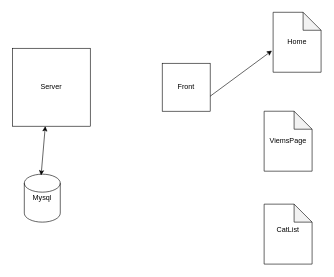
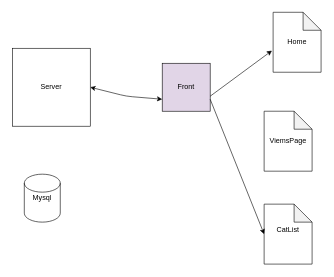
- <mxCell id="3" value="Front" style="whiteSpace=wrap;html=1;aspect=fixed;" vertex="1" parent="1"><mxGeometry x="270" y="105" width="80" height="80" as="geometry" /></mxCell>
+ <mxCell id="3" value="Front" style="whiteSpace=wrap;html=1;aspect=fixed;fillColor=#e1d5e7;" vertex="1" parent="1"><mxGeometry x="270" y="105" width="80" height="80" as="geometry" /></mxCell>
+ <mxCell id="4" value="" style="endArrow=classic;startArrow=classic;html=1;exitX=1;exitY=0.5;exitDx=0;exitDy=0;entryX=0;entryY=0.75;entryDx=0;entryDy=0;" edge="1" parent="1" source="2" target="3"><mxGeometry width="50" height="50" relative="1" as="geometry"><mxPoint x="280" y="300" as="sourcePoint" /><mxPoint x="160" y="190" as="targetPoint" /><Array as="points"><mxPoint x="210" y="160" /></Array></mxGeometry></mxCell>
- <mxCell id="11" value="" style="endArrow=classic;startArrow=classic;html=1;entryX=0.423;entryY=1;entryDx=0;entryDy=0;entryPerimeter=0;exitX=0.467;exitY=0.025;exitDx=0;exitDy=0;exitPerimeter=0;" edge="1" parent="1" source="10" target="2"><mxGeometry width="50" height="50" relative="1" as="geometry"><mxPoint x="50" y="290" as="sourcePoint" /><mxPoint x="100" y="240" as="targetPoint" /></mxGeometry></mxCell>
+ <mxCell id="9" value="" style="endArrow=classic;html=1;entryX=0;entryY=0.5;entryDx=0;entryDy=0;entryPerimeter=0;exitX=1;exitY=0.75;exitDx=0;exitDy=0;" edge="1" parent="1" source="3" target="7"><mxGeometry width="50" height="50" relative="1" as="geometry"><mxPoint x="280" y="300" as="sourcePoint" /><mxPoint x="430" y="380" as="targetPoint" /></mxGeometry></mxCell>
